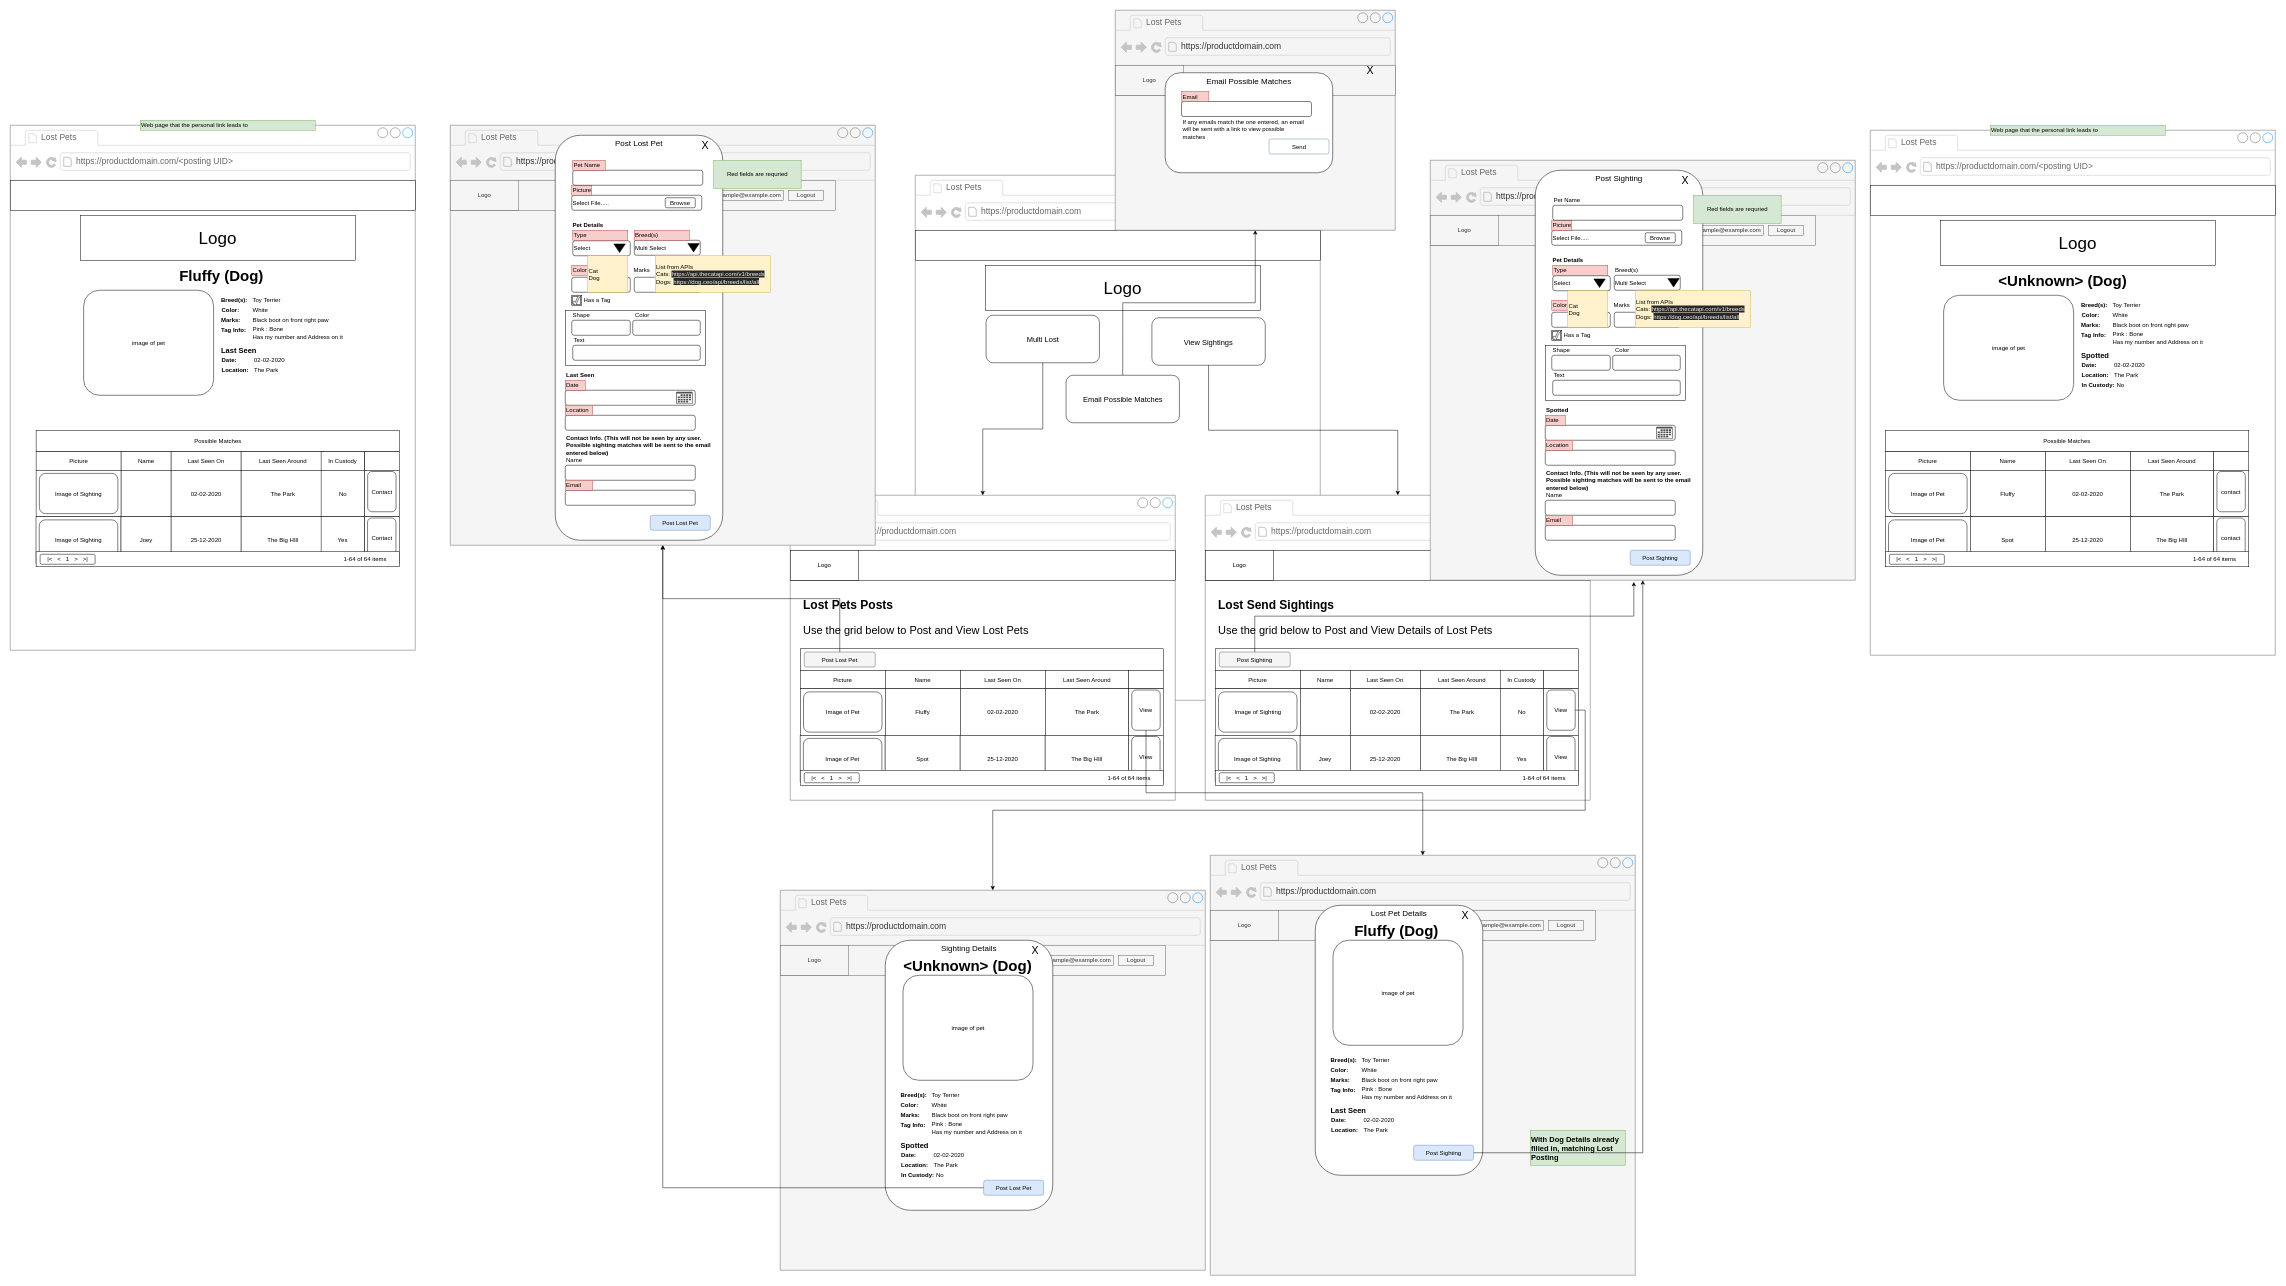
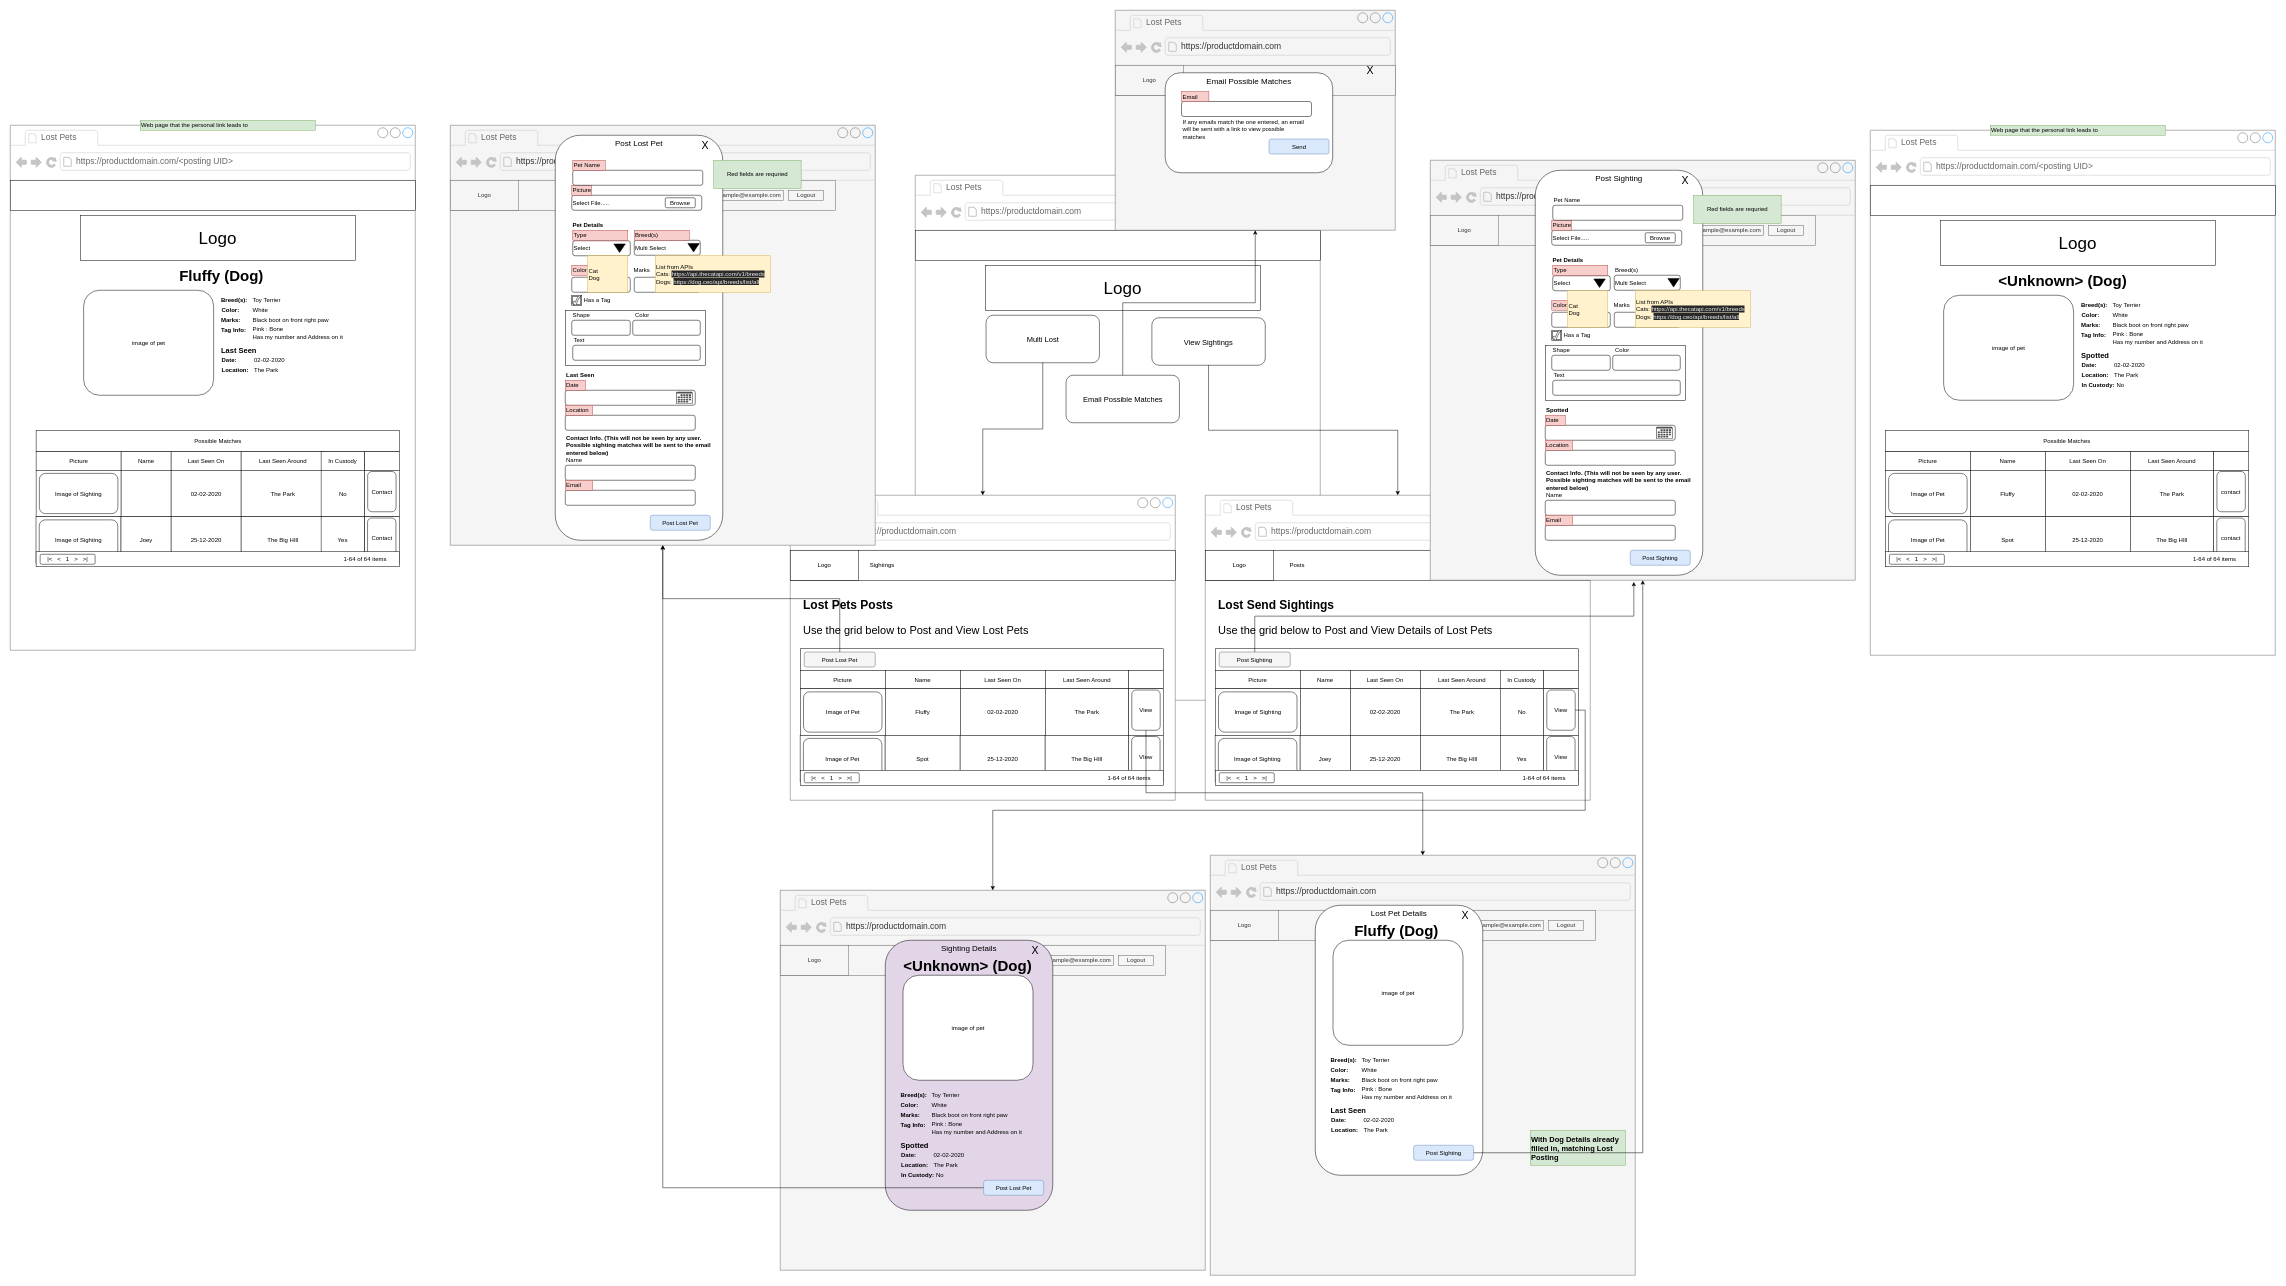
- <mxCell id="338" value="Send" style="rounded=1;whiteSpace=wrap;html=1;fillColor=#ffffff;fontSize=12;align=center;strokeColor=#6c8ebf;" vertex="1" parent="331"><mxGeometry x="307.5" y="257.5" width="120" height="30" as="geometry" /></mxCell>
+ <mxCell id="338" value="Send" style="rounded=1;whiteSpace=wrap;html=1;fillColor=#dae8fc;fontSize=12;align=center;strokeColor=#6c8ebf;" vertex="1" parent="331"><mxGeometry x="307.5" y="257.5" width="120" height="30" as="geometry" /></mxCell>
+ <mxCell id="41" value="Sightings" style="text;html=1;strokeColor=none;fillColor=none;align=center;verticalAlign=middle;whiteSpace=wrap;rounded=0;" vertex="1" parent="36"><mxGeometry x="149.25" y="130" width="70" height="20" as="geometry" /></mxCell>
+ <mxCell id="103" value="Posts" style="text;html=1;strokeColor=none;fillColor=none;align=center;verticalAlign=middle;whiteSpace=wrap;rounded=0;" vertex="1" parent="69"><mxGeometry x="149.25" y="130" width="70" height="20" as="geometry" /></mxCell>
- <mxCell id="214" value="Sighting Details" style="rounded=1;whiteSpace=wrap;html=1;verticalAlign=top;align=center;fontSize=16;" vertex="1" parent="207"><mxGeometry x="210" y="100" width="335" height="540" as="geometry" /></mxCell>
+ <mxCell id="214" value="Sighting Details" style="rounded=1;whiteSpace=wrap;html=1;verticalAlign=top;align=center;fontSize=16;fillColor=#e1d5e7;" vertex="1" parent="207"><mxGeometry x="210" y="100" width="335" height="540" as="geometry" /></mxCell>
